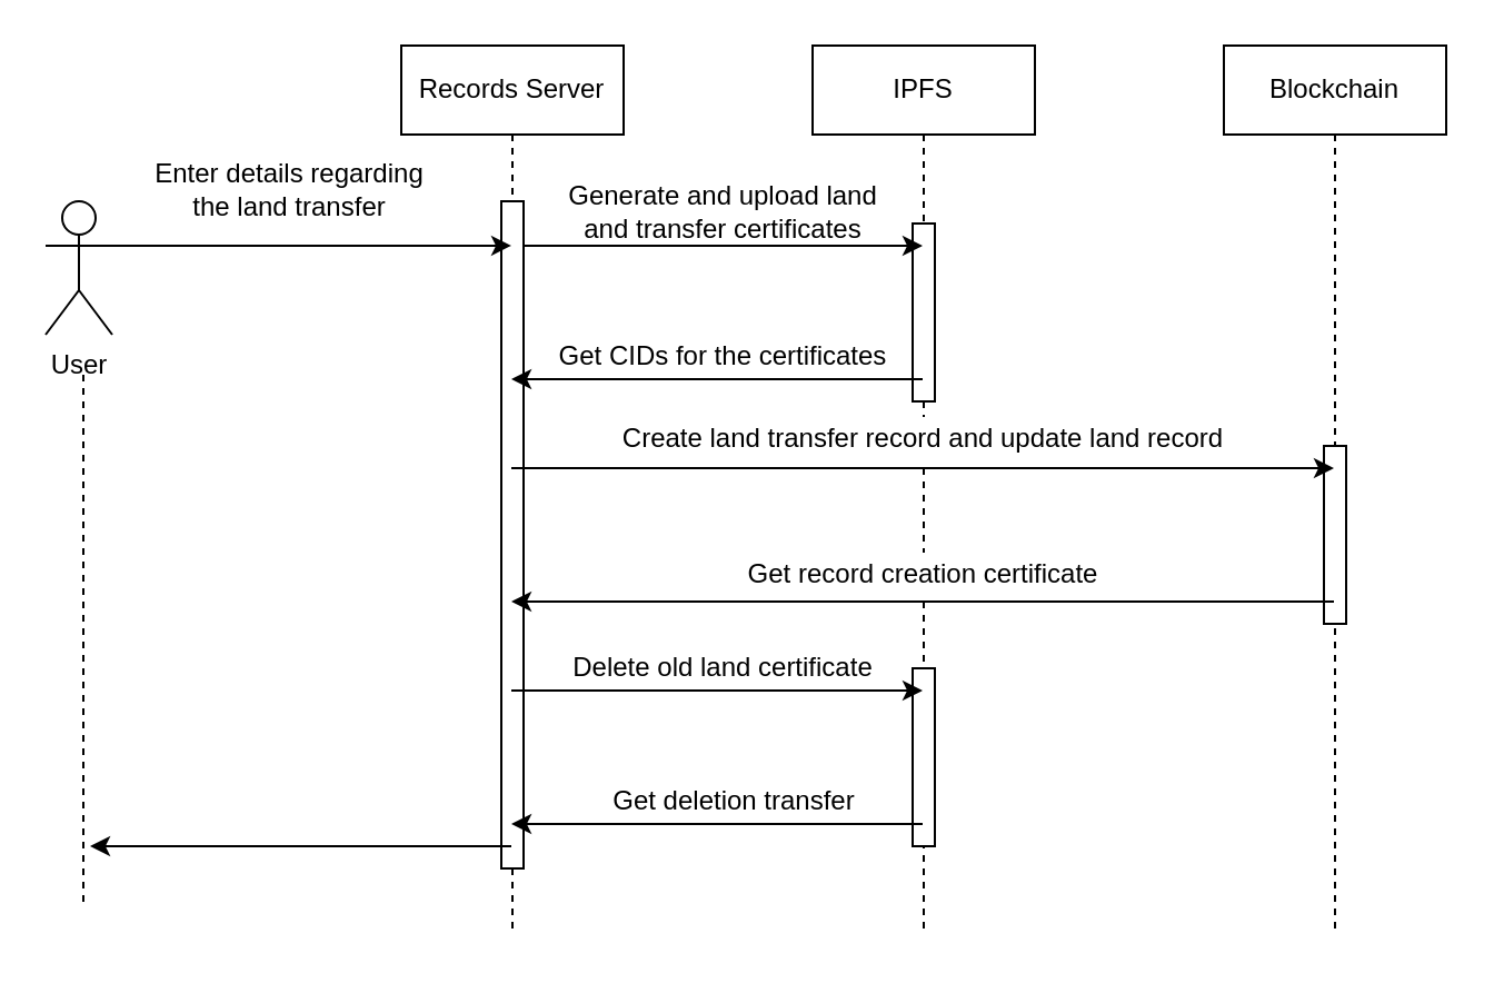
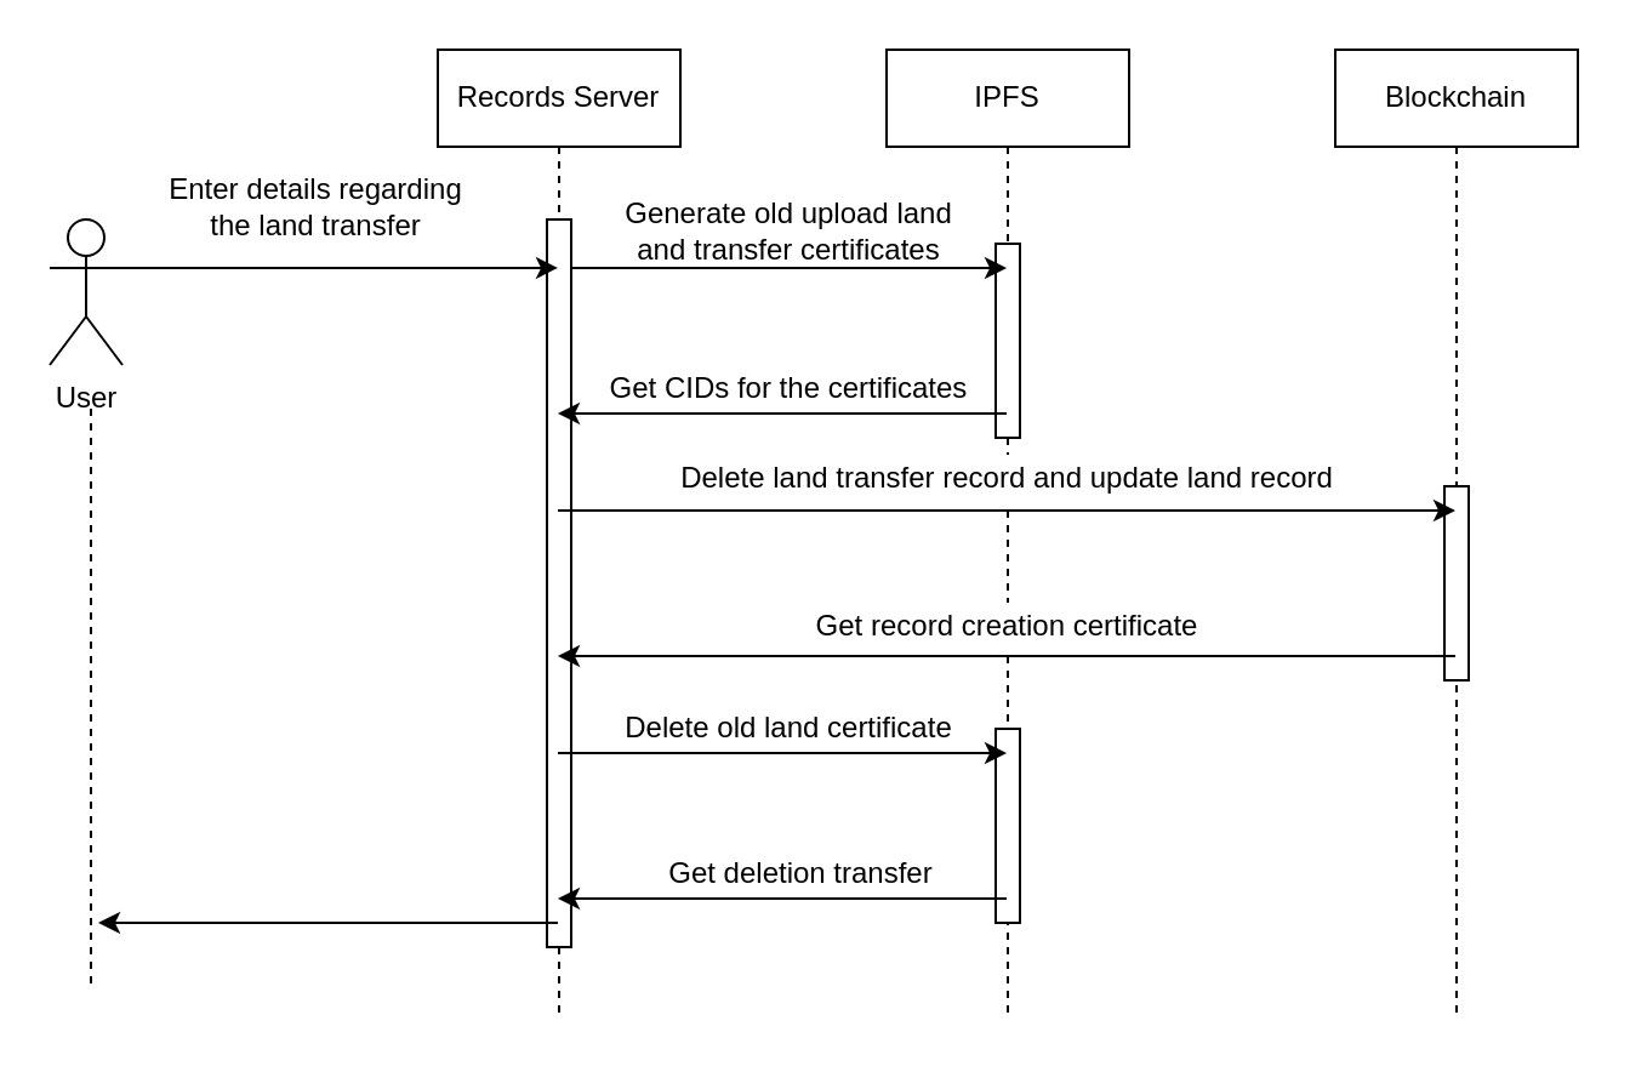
- <mxCell id="20" value="Generate and upload land and transfer certificates" style="text;html=1;strokeColor=none;fillColor=none;align=center;verticalAlign=middle;whiteSpace=wrap;rounded=0;" vertex="1" parent="1"><mxGeometry x="250" y="85" width="150" height="20" as="geometry" /></mxCell>
+ <mxCell id="20" value="Generate old upload land and transfer certificates" style="text;html=1;strokeColor=none;fillColor=none;align=center;verticalAlign=middle;whiteSpace=wrap;rounded=0;" vertex="1" parent="1"><mxGeometry x="250" y="85" width="150" height="20" as="geometry" /></mxCell>
- <mxCell id="22" value="Create land transfer record and update land record" style="text;html=1;strokeColor=none;align=center;verticalAlign=middle;whiteSpace=wrap;rounded=0;fillColor=#ffffff;" vertex="1" parent="1"><mxGeometry x="270" y="187" width="290" height="20" as="geometry" /></mxCell>
+ <mxCell id="22" value="Delete land transfer record and update land record" style="text;html=1;strokeColor=none;align=center;verticalAlign=middle;whiteSpace=wrap;rounded=0;fillColor=#ffffff;" vertex="1" parent="1"><mxGeometry x="270" y="187" width="290" height="20" as="geometry" /></mxCell>
